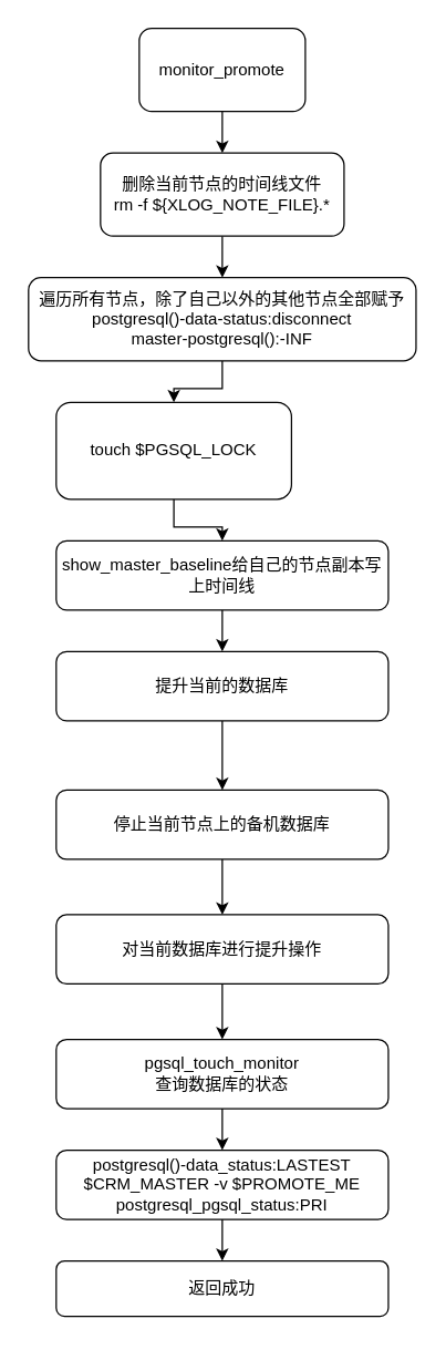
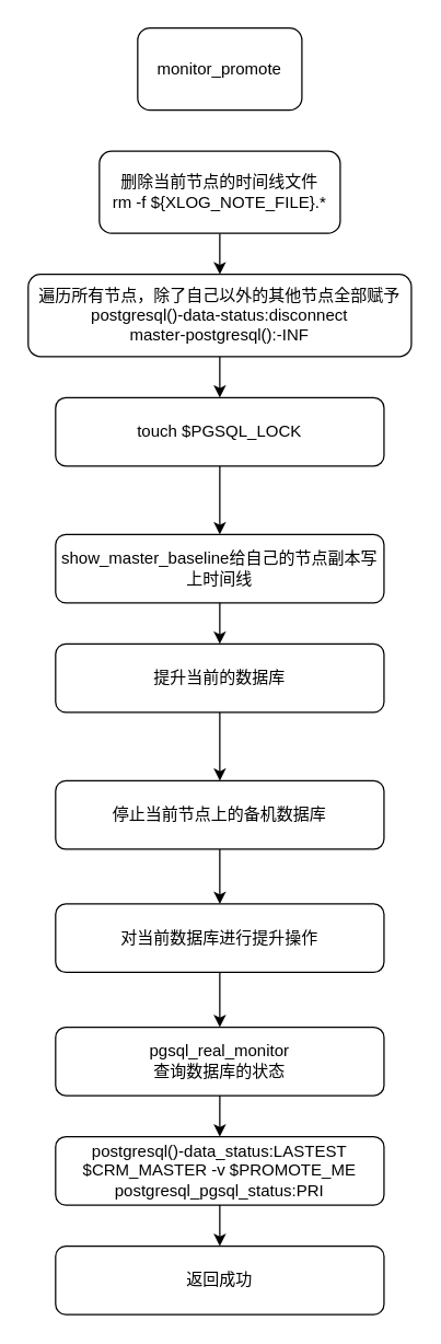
- <mxCell id="2" style="edgeStyle=orthogonalEdgeStyle;rounded=0;orthogonalLoop=1;jettySize=auto;html=1;" edge="1" parent="1" source="3" target="5"><mxGeometry relative="1" as="geometry" /></mxCell>
- <mxCell id="9" value="touch $PGSQL_LOCK" style="rounded=1;whiteSpace=wrap;html=1;" vertex="1" parent="1"><mxGeometry x="40" y="290" width="170" height="70" as="geometry" /></mxCell>
+ <mxCell id="9" value="touch $PGSQL_LOCK" style="rounded=1;whiteSpace=wrap;html=1;" vertex="1" parent="1"><mxGeometry x="40" y="290" width="240" height="50" as="geometry" /></mxCell>
- <mxCell id="19" value="pgsql_touch_monitor&lt;br&gt;查询数据库的状态" style="rounded=1;whiteSpace=wrap;html=1;" vertex="1" parent="1"><mxGeometry x="40" y="750" width="240" height="50" as="geometry" /></mxCell>
+ <mxCell id="19" value="pgsql_real_monitor&lt;br&gt;查询数据库的状态" style="rounded=1;whiteSpace=wrap;html=1;" vertex="1" parent="1"><mxGeometry x="40" y="750" width="240" height="50" as="geometry" /></mxCell>
- <mxCell id="22" value="返回成功" style="rounded=1;whiteSpace=wrap;html=1;" vertex="1" parent="1"><mxGeometry x="40" y="910" width="240" height="40" as="geometry" /></mxCell>
+ <mxCell id="22" value="返回成功" style="rounded=1;whiteSpace=wrap;html=1;" vertex="1" parent="1"><mxGeometry x="40" y="910" width="240" height="50" as="geometry" /></mxCell>
